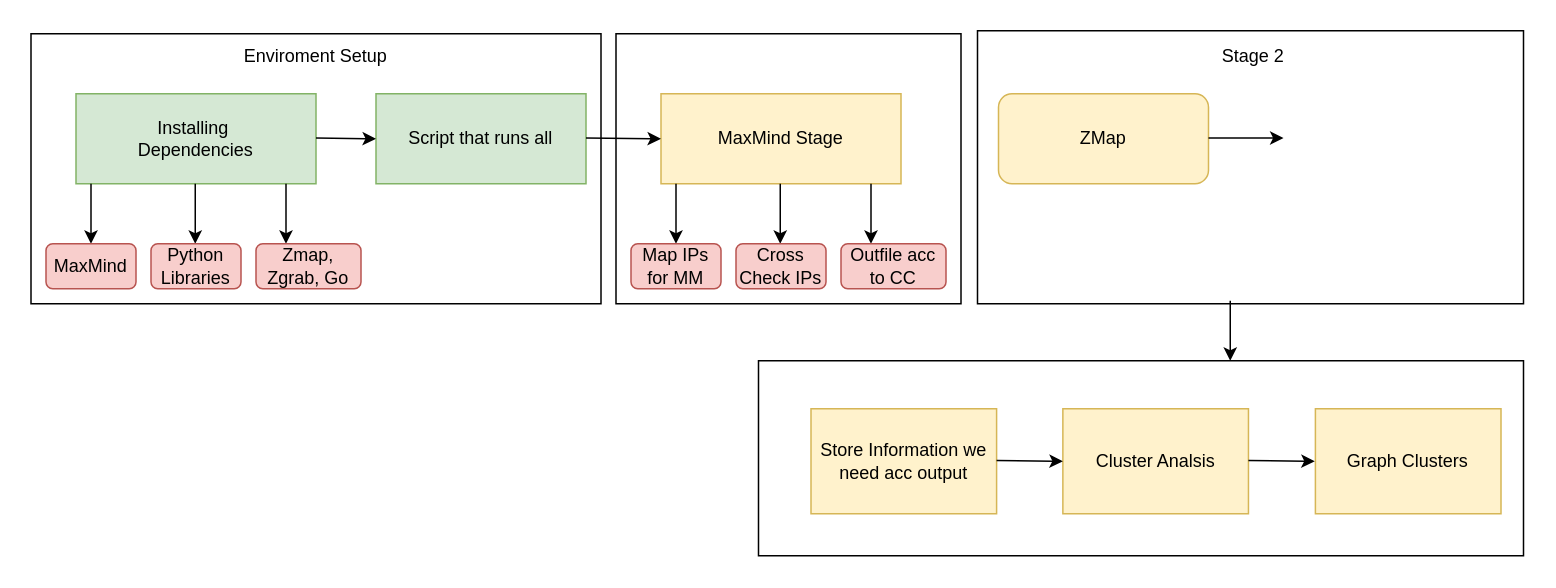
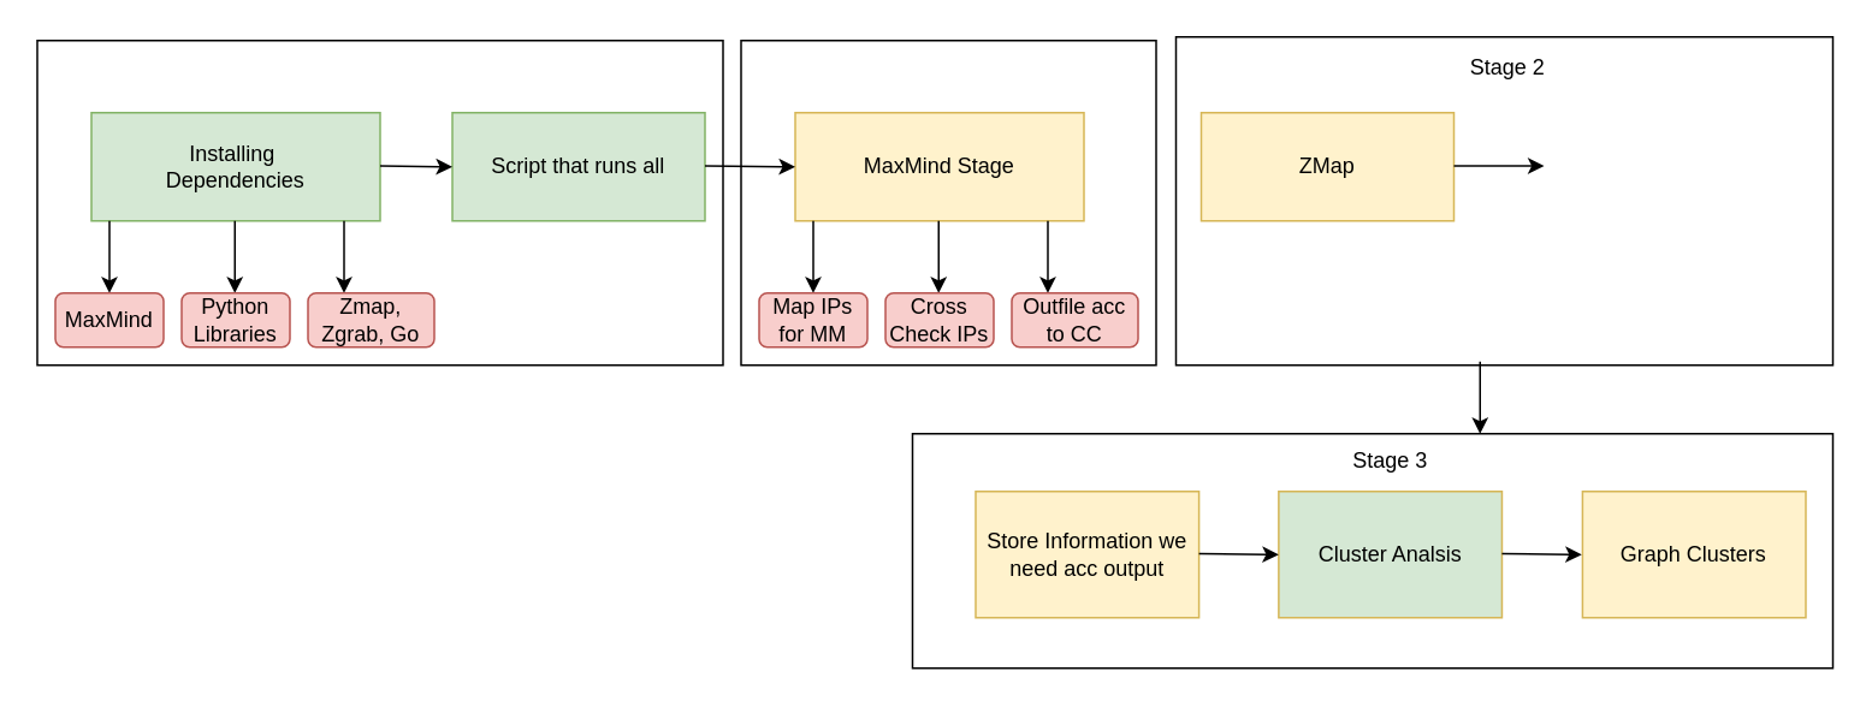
- <mxCell id="29" value="Enviroment Setup" style="text;html=1;strokeColor=none;fillColor=none;align=center;verticalAlign=middle;whiteSpace=wrap;rounded=0;" parent="1" vertex="1"><mxGeometry x="150" y="22" width="120" height="30" as="geometry" /></mxCell>
- <mxCell id="26" value="ZMap" style="whiteSpace=wrap;html=1;fillColor=#fff2cc;strokeColor=#d6b656;rounded=1;" parent="25" vertex="1"><mxGeometry width="140" height="60" as="geometry" /></mxCell>
+ <mxCell id="26" value="ZMap" style="rounded=0;whiteSpace=wrap;html=1;fillColor=#fff2cc;strokeColor=#d6b656;" parent="25" vertex="1"><mxGeometry width="140" height="60" as="geometry" /></mxCell>
+ <mxCell id="28" value="Stage 3" style="text;html=1;strokeColor=none;fillColor=none;align=center;verticalAlign=middle;whiteSpace=wrap;rounded=0;" parent="1" vertex="1"><mxGeometry x="740" y="240" width="60" height="30" as="geometry" /></mxCell>
- <mxCell id="31" value="Cluster Analsis" style="rounded=0;whiteSpace=wrap;html=1;fillColor=#fff2cc;strokeColor=#d6b656;" parent="1" vertex="1"><mxGeometry x="707.915" y="272" width="123.727" height="70" as="geometry" /></mxCell>
+ <mxCell id="31" value="Cluster Analsis" style="rounded=0;whiteSpace=wrap;html=1;fillColor=#d5e8d4;strokeColor=#d6b656;" parent="1" vertex="1"><mxGeometry x="707.915" y="272" width="123.727" height="70" as="geometry" /></mxCell>
